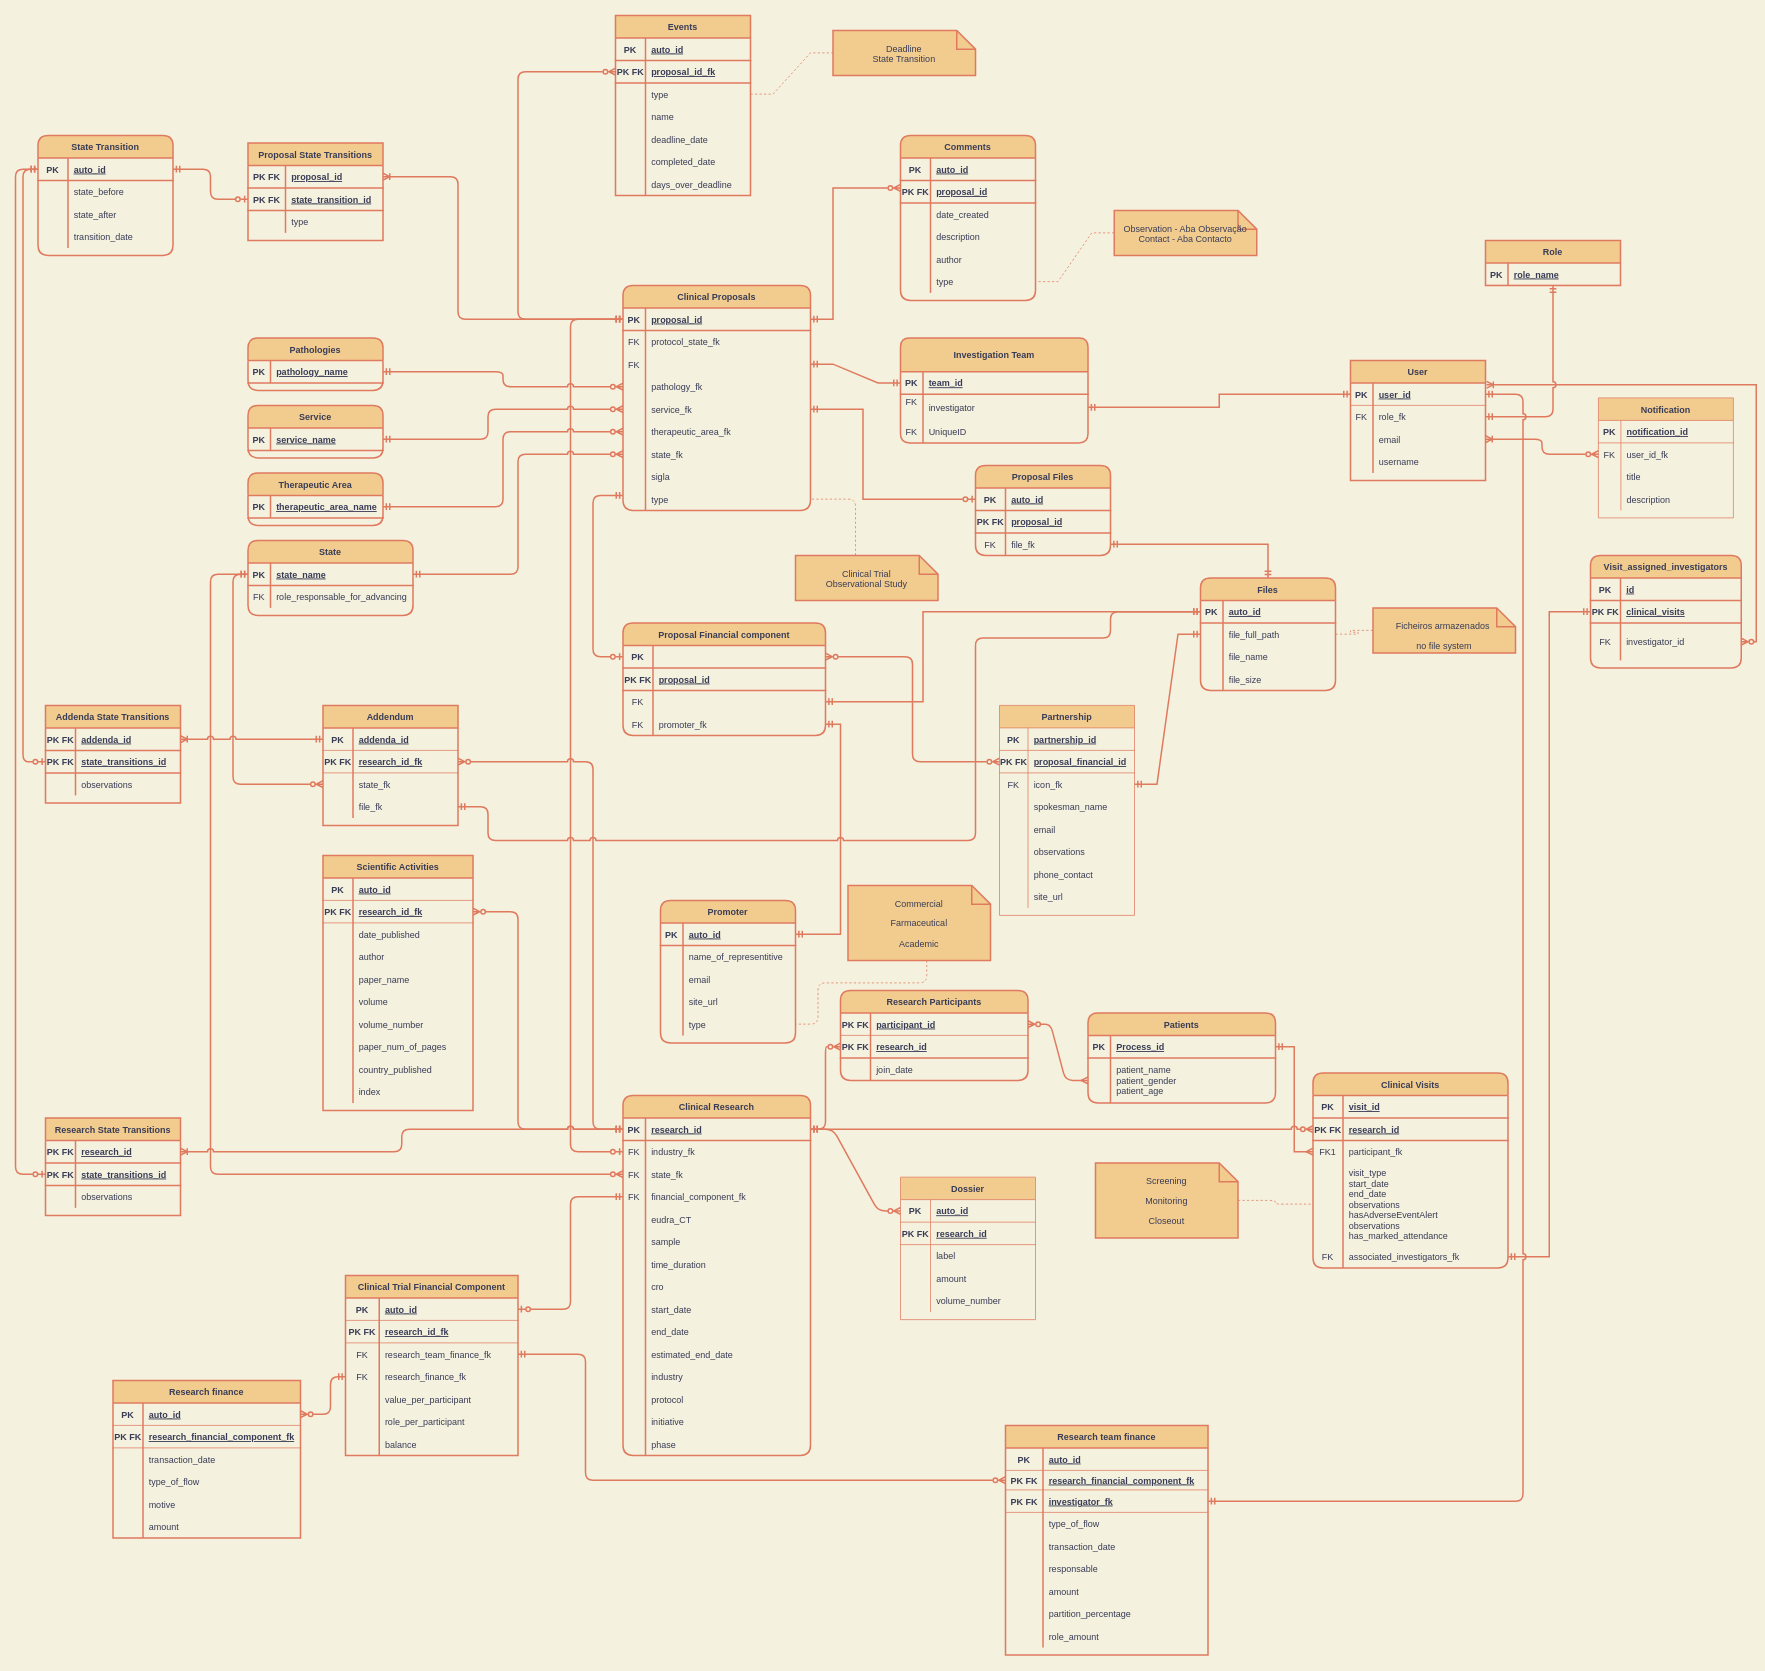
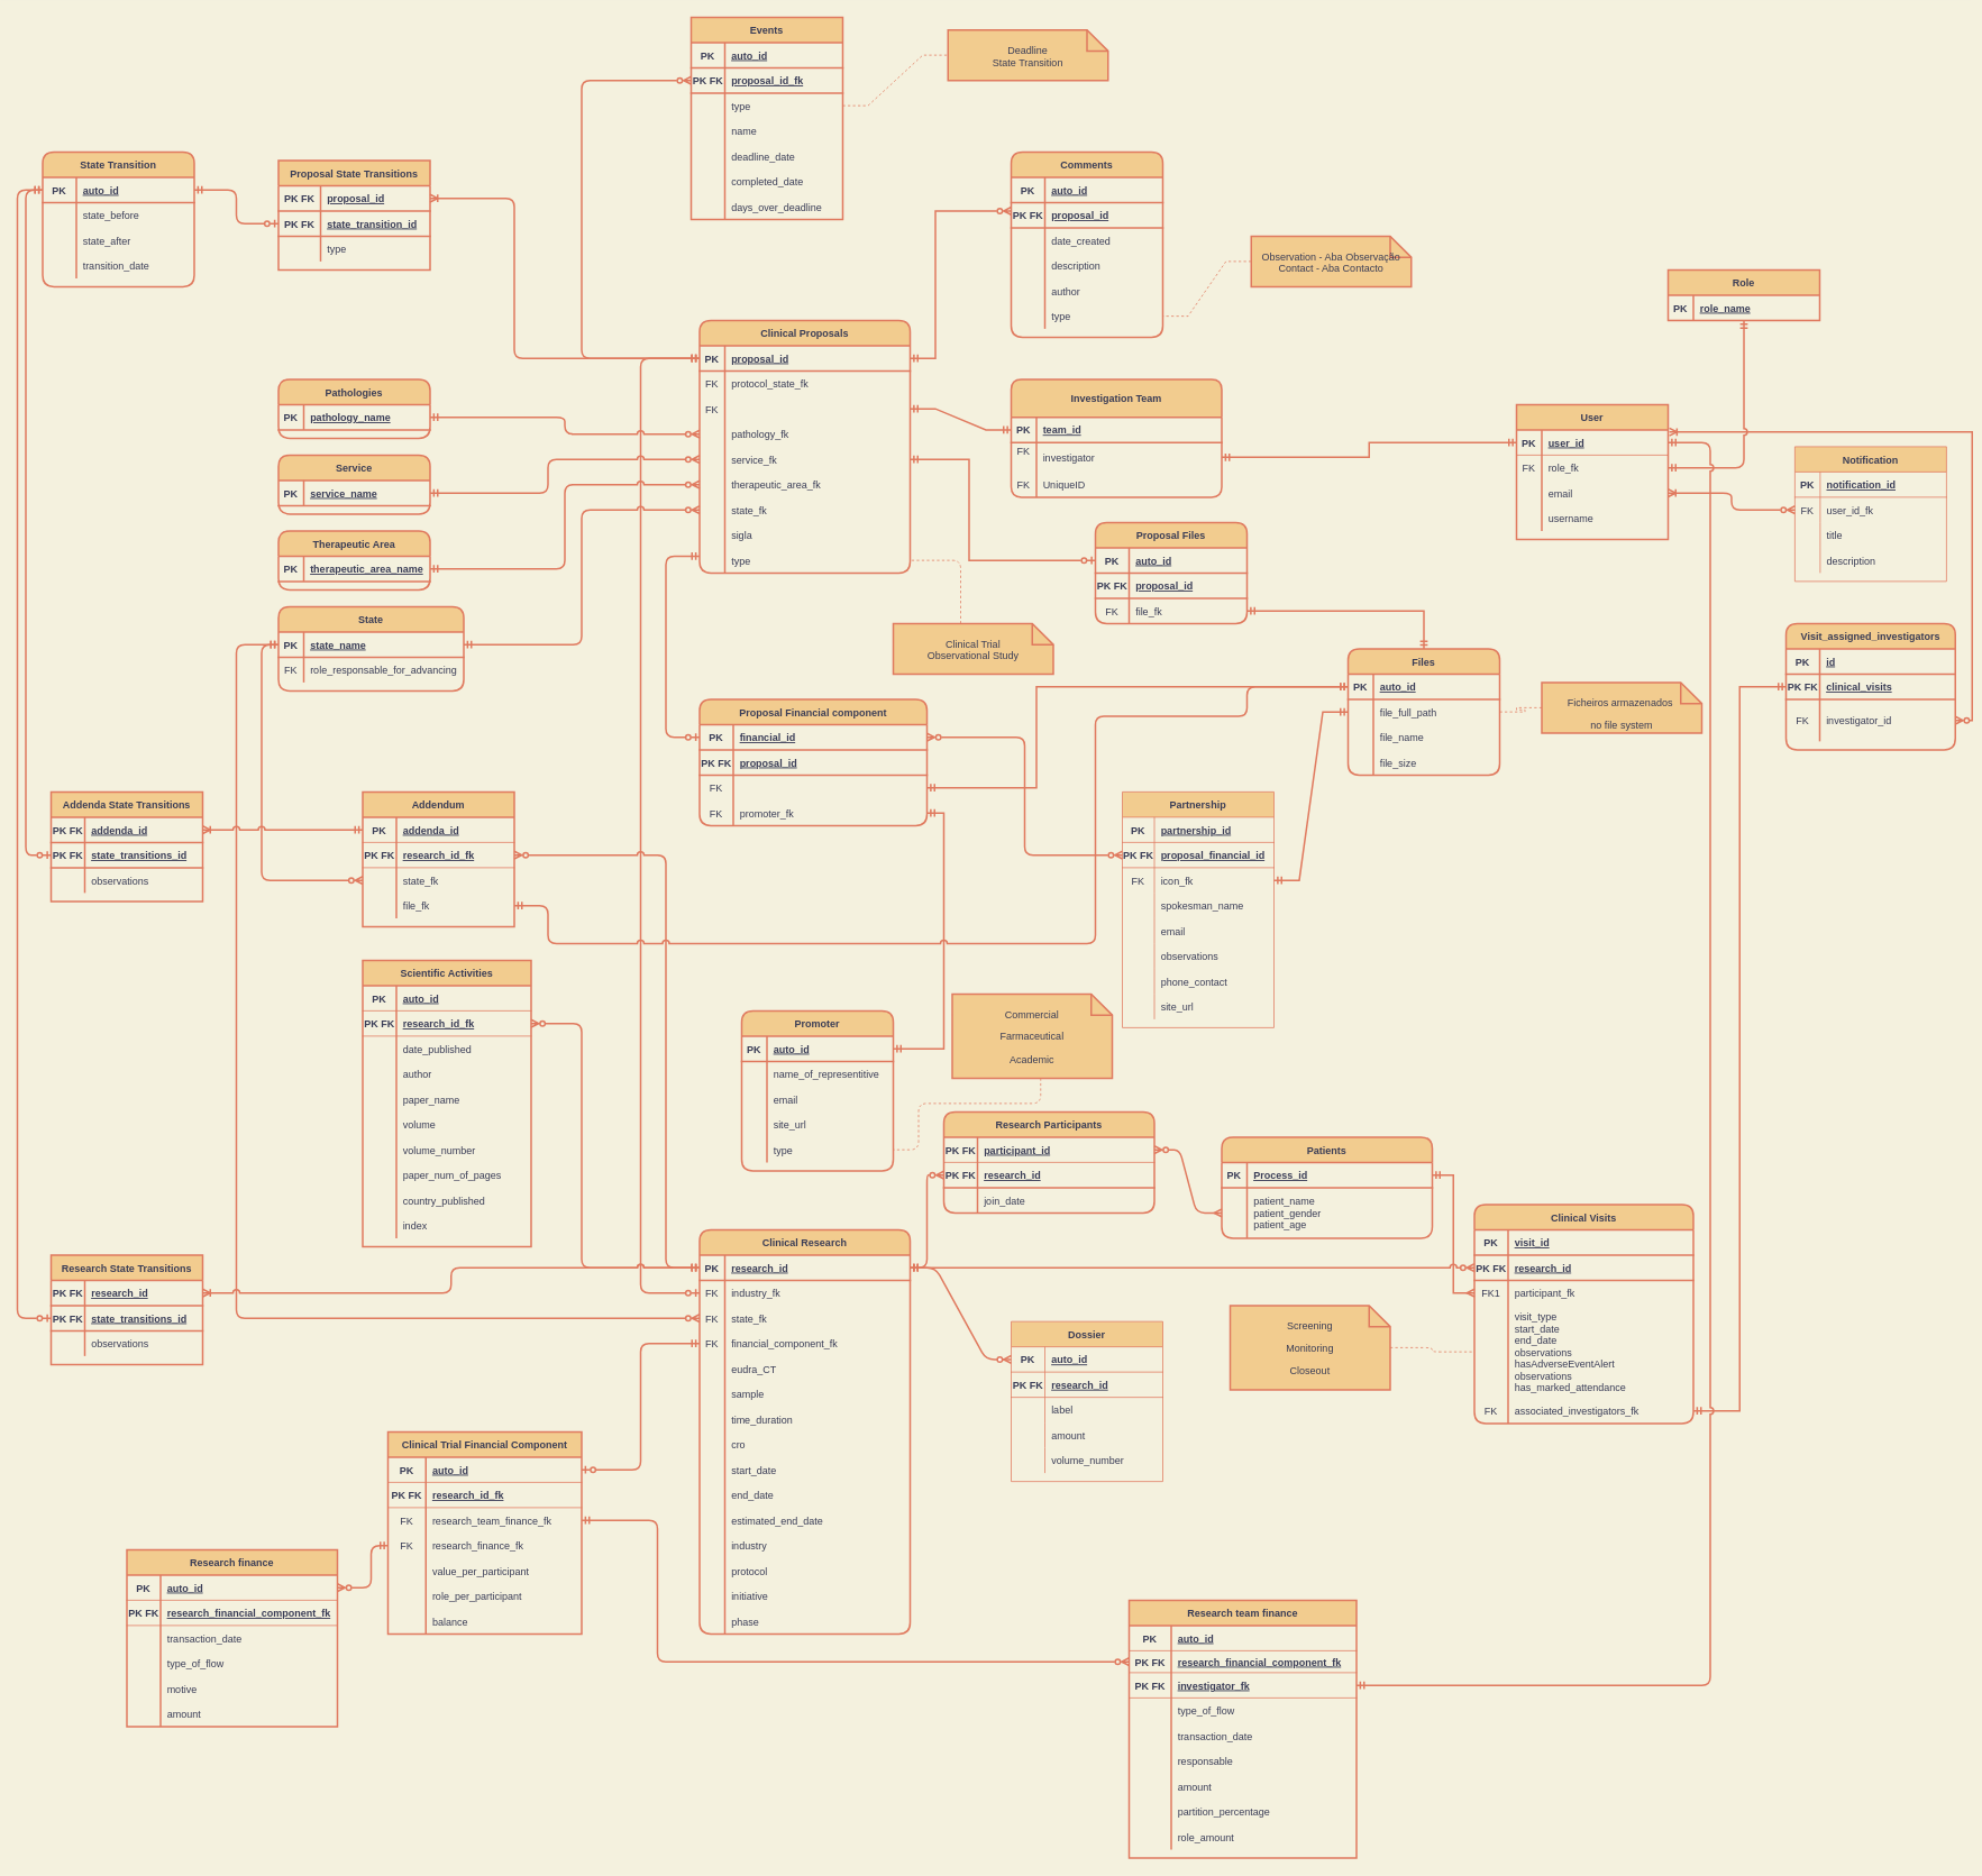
- <mxCell id="418" value="&lt;p style=&quot;line-height: 1.2&quot;&gt;Deadline&lt;br&gt;State Transition&lt;/p&gt;" style="shape=note2;boundedLbl=1;whiteSpace=wrap;html=1;size=25;verticalAlign=top;align=center;rounded=1;labelBackgroundColor=none;sketch=0;fontFamily=Helvetica;fontSize=12;fontColor=#393C56;startSize=30;strokeColor=#E07A5F;strokeWidth=2;fillColor=#F2CC8F;spacing=-24;" parent="1" vertex="1"><mxGeometry x="1110" y="40" width="190" height="60" as="geometry" /></mxCell>
+ <mxCell id="418" value="&lt;p style=&quot;line-height: 1.2&quot;&gt;Deadline&lt;br&gt;State Transition&lt;/p&gt;" style="shape=note2;boundedLbl=1;whiteSpace=wrap;html=1;size=25;verticalAlign=top;align=center;rounded=1;labelBackgroundColor=none;sketch=0;fontFamily=Helvetica;fontSize=12;fontColor=#393C56;startSize=30;strokeColor=#E07A5F;strokeWidth=2;fillColor=#F2CC8F;spacing=-24;" parent="1" vertex="1"><mxGeometry x="1125" y="35" width="190" height="60" as="geometry" /></mxCell>
+ <mxCell id="96" value="financial_id" style="shape=partialRectangle;overflow=hidden;connectable=0;fillColor=none;top=0;left=0;bottom=0;right=0;align=left;spacingLeft=6;fontStyle=5;strokeColor=#E07A5F;fontColor=#393C56;rounded=1;strokeWidth=2;" parent="94" vertex="1"><mxGeometry x="40" width="230" height="30" as="geometry"><mxRectangle width="230" height="30" as="alternateBounds" /></mxGeometry></mxCell>
